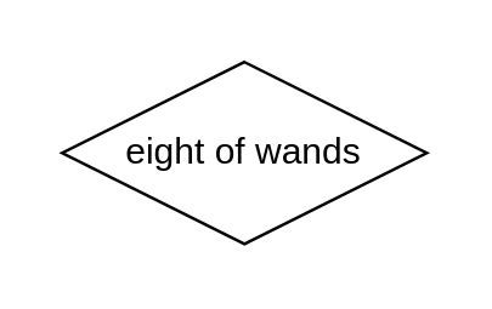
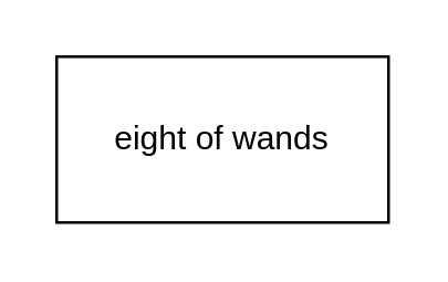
- <mxCell id="2" value="&lt;div&gt;eight of wands&lt;/div&gt;" style="rhombus;whiteSpace=wrap;html=1;" vertex="1" parent="1"><mxGeometry x="20" y="20" width="120" height="60" as="geometry" /></mxCell>
+ <mxCell id="2" value="&lt;div&gt;eight of wands&lt;/div&gt;" style="whiteSpace=wrap;html=1;" vertex="1" parent="1"><mxGeometry x="20" y="20" width="120" height="60" as="geometry" /></mxCell>
